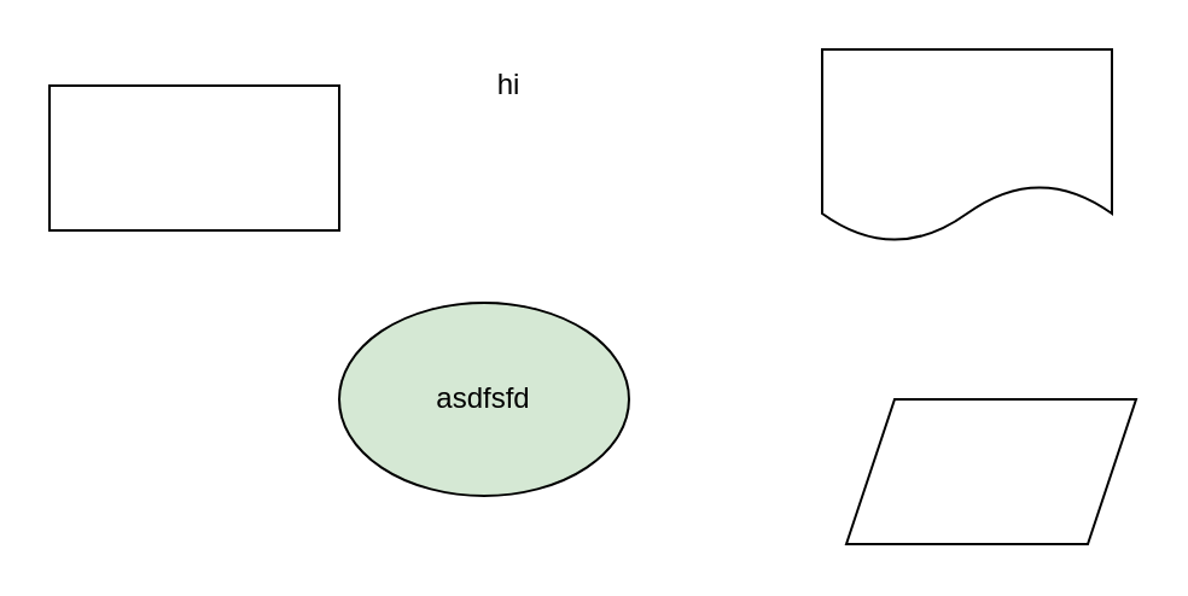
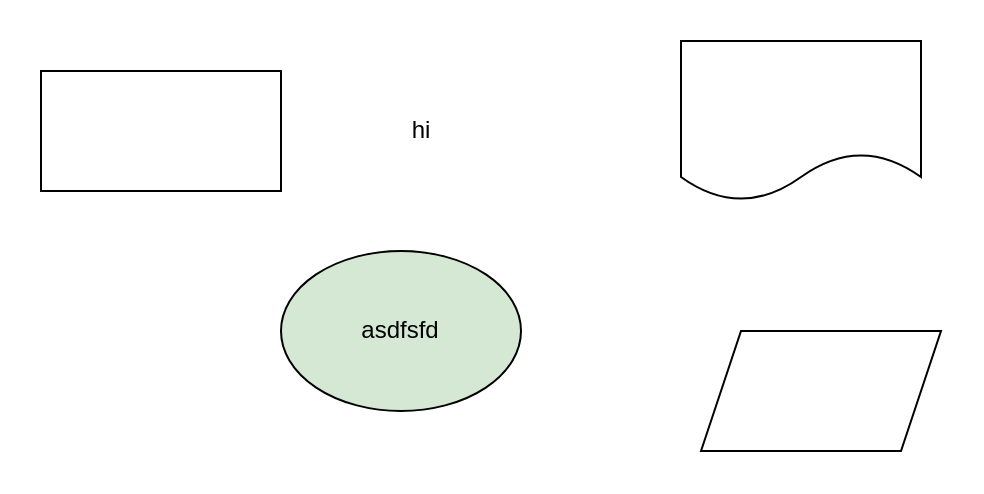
- <mxCell id="4" value="hi" style="text;html=1;align=center;verticalAlign=middle;resizable=0;points=[];autosize=1;strokeColor=none;fillColor=none;" vertex="1" parent="1"><mxGeometry x="195" y="20" width="30" height="30" as="geometry" /></mxCell>
+ <mxCell id="4" value="hi" style="text;html=1;align=center;verticalAlign=middle;resizable=0;points=[];autosize=1;strokeColor=none;fillColor=none;" vertex="1" parent="1"><mxGeometry x="195" y="50" width="30" height="30" as="geometry" /></mxCell>
